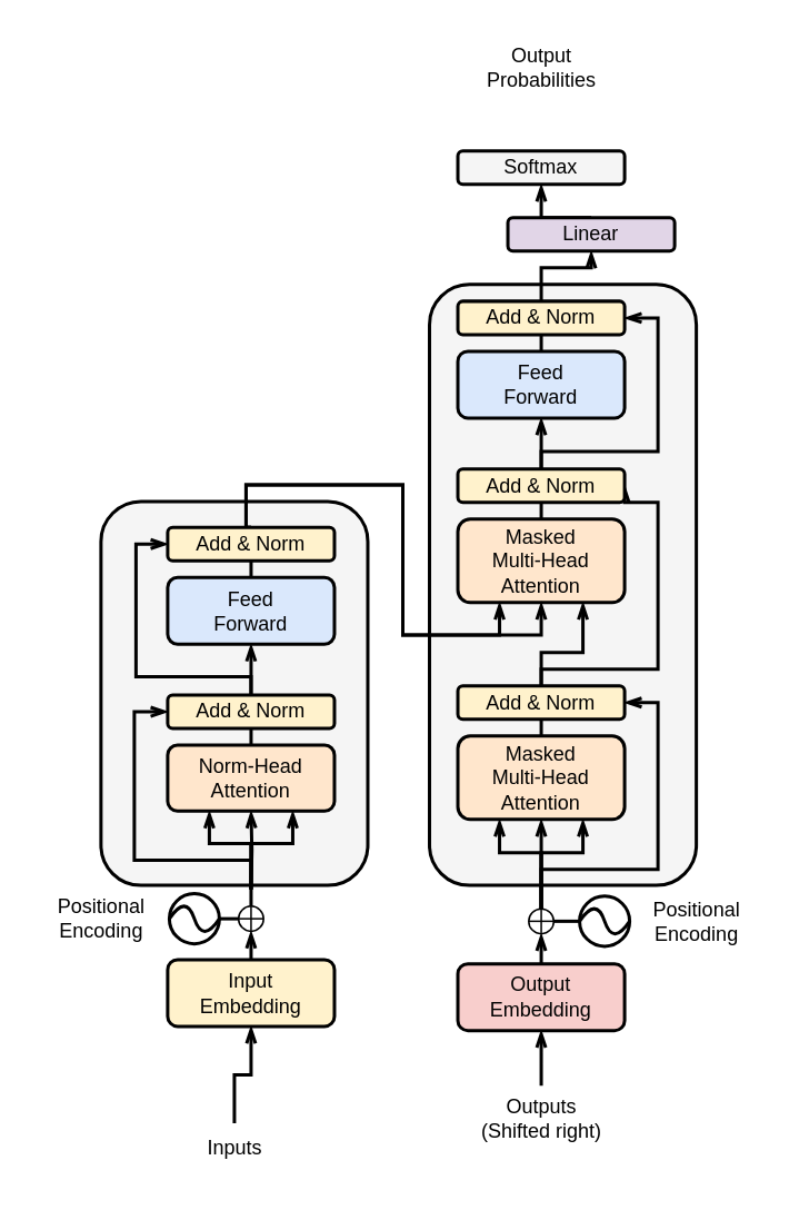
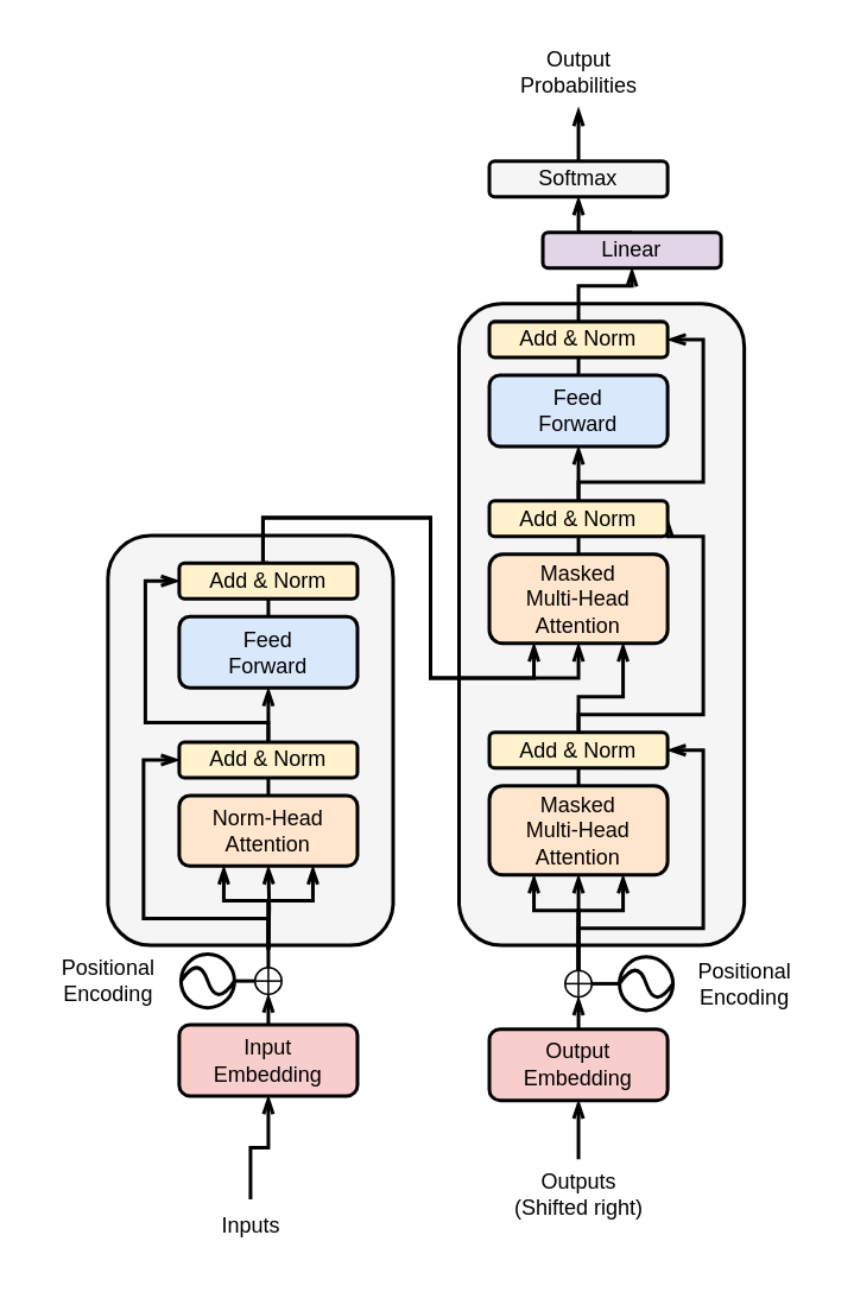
+ <mxCell id="32" value="" style="edgeStyle=orthogonalEdgeStyle;rounded=0;orthogonalLoop=1;jettySize=auto;html=1;endArrow=openThin;endFill=0;strokeWidth=2;" parent="1" source="33" target="34" edge="1"><mxGeometry relative="1" as="geometry" /></mxCell>
- <mxCell id="38" value="Input&lt;div&gt;Embedding&lt;/div&gt;" style="rounded=1;whiteSpace=wrap;html=1;strokeWidth=2;fillColor=#fff2cc;strokeColor=default;" parent="1" vertex="1"><mxGeometry x="100" y="574.5" width="100" height="40" as="geometry" /></mxCell>
+ <mxCell id="38" value="Input&lt;div&gt;Embedding&lt;/div&gt;" style="rounded=1;whiteSpace=wrap;html=1;strokeWidth=2;fillColor=#f8cecc;strokeColor=default;" parent="1" vertex="1"><mxGeometry x="100" y="574.5" width="100" height="40" as="geometry" /></mxCell>
